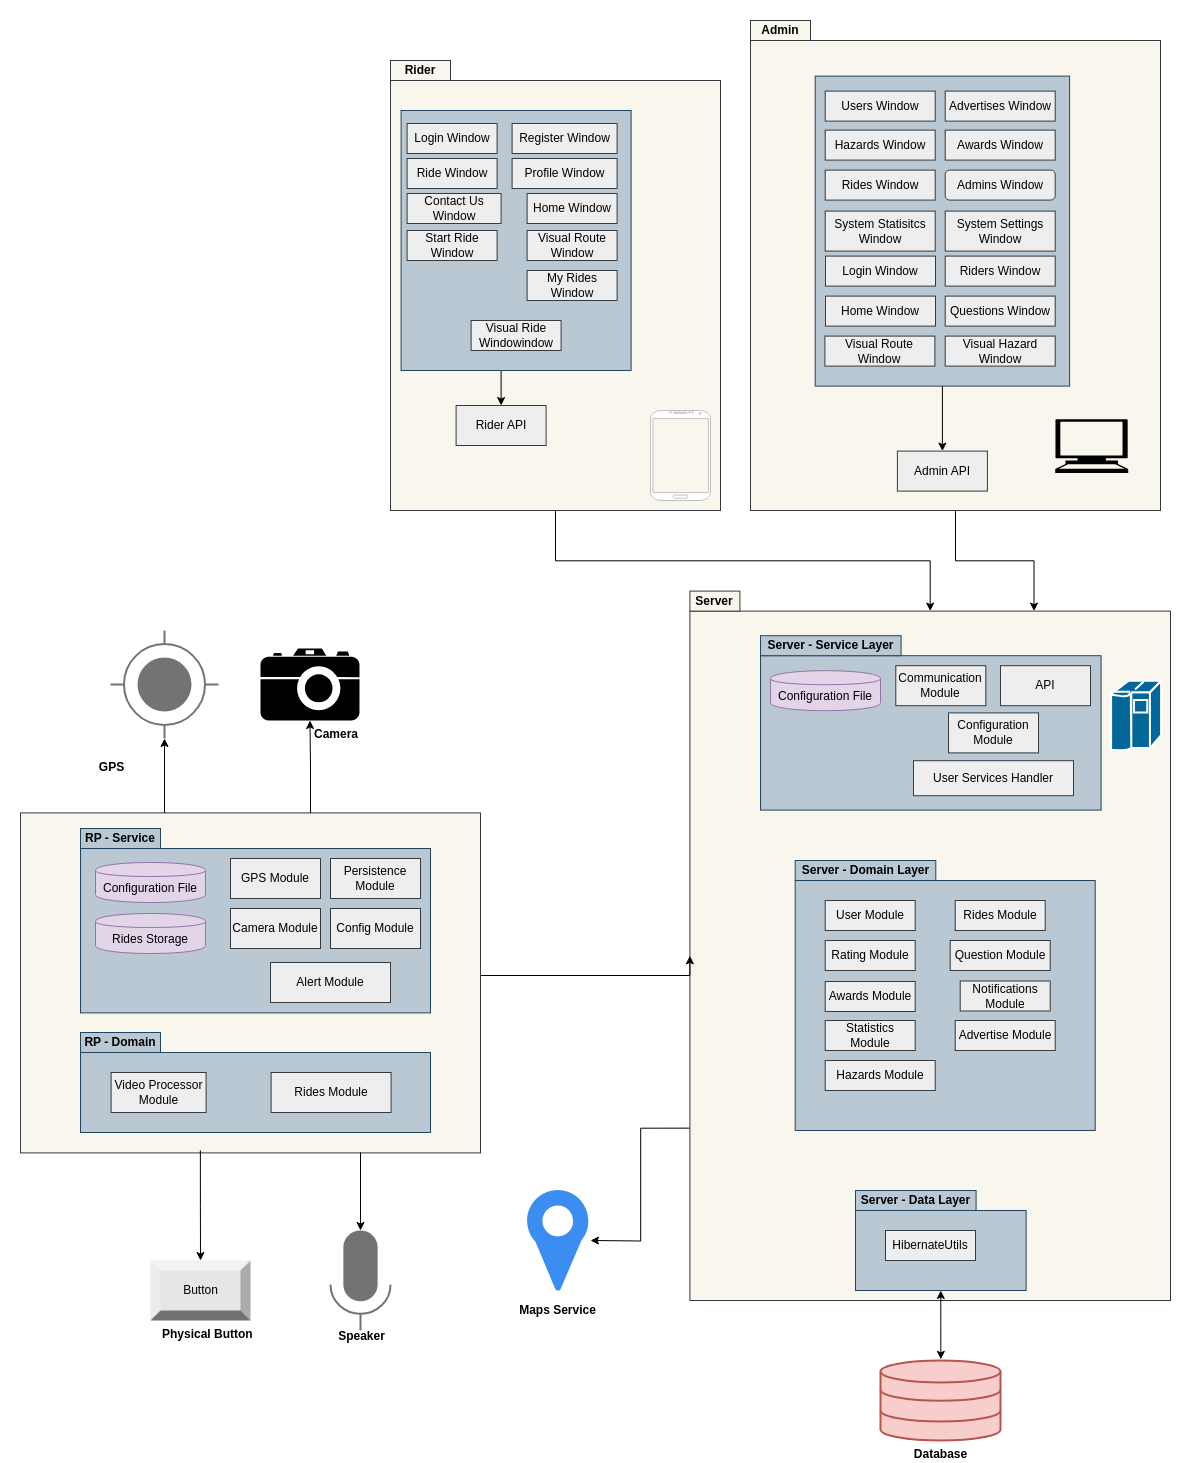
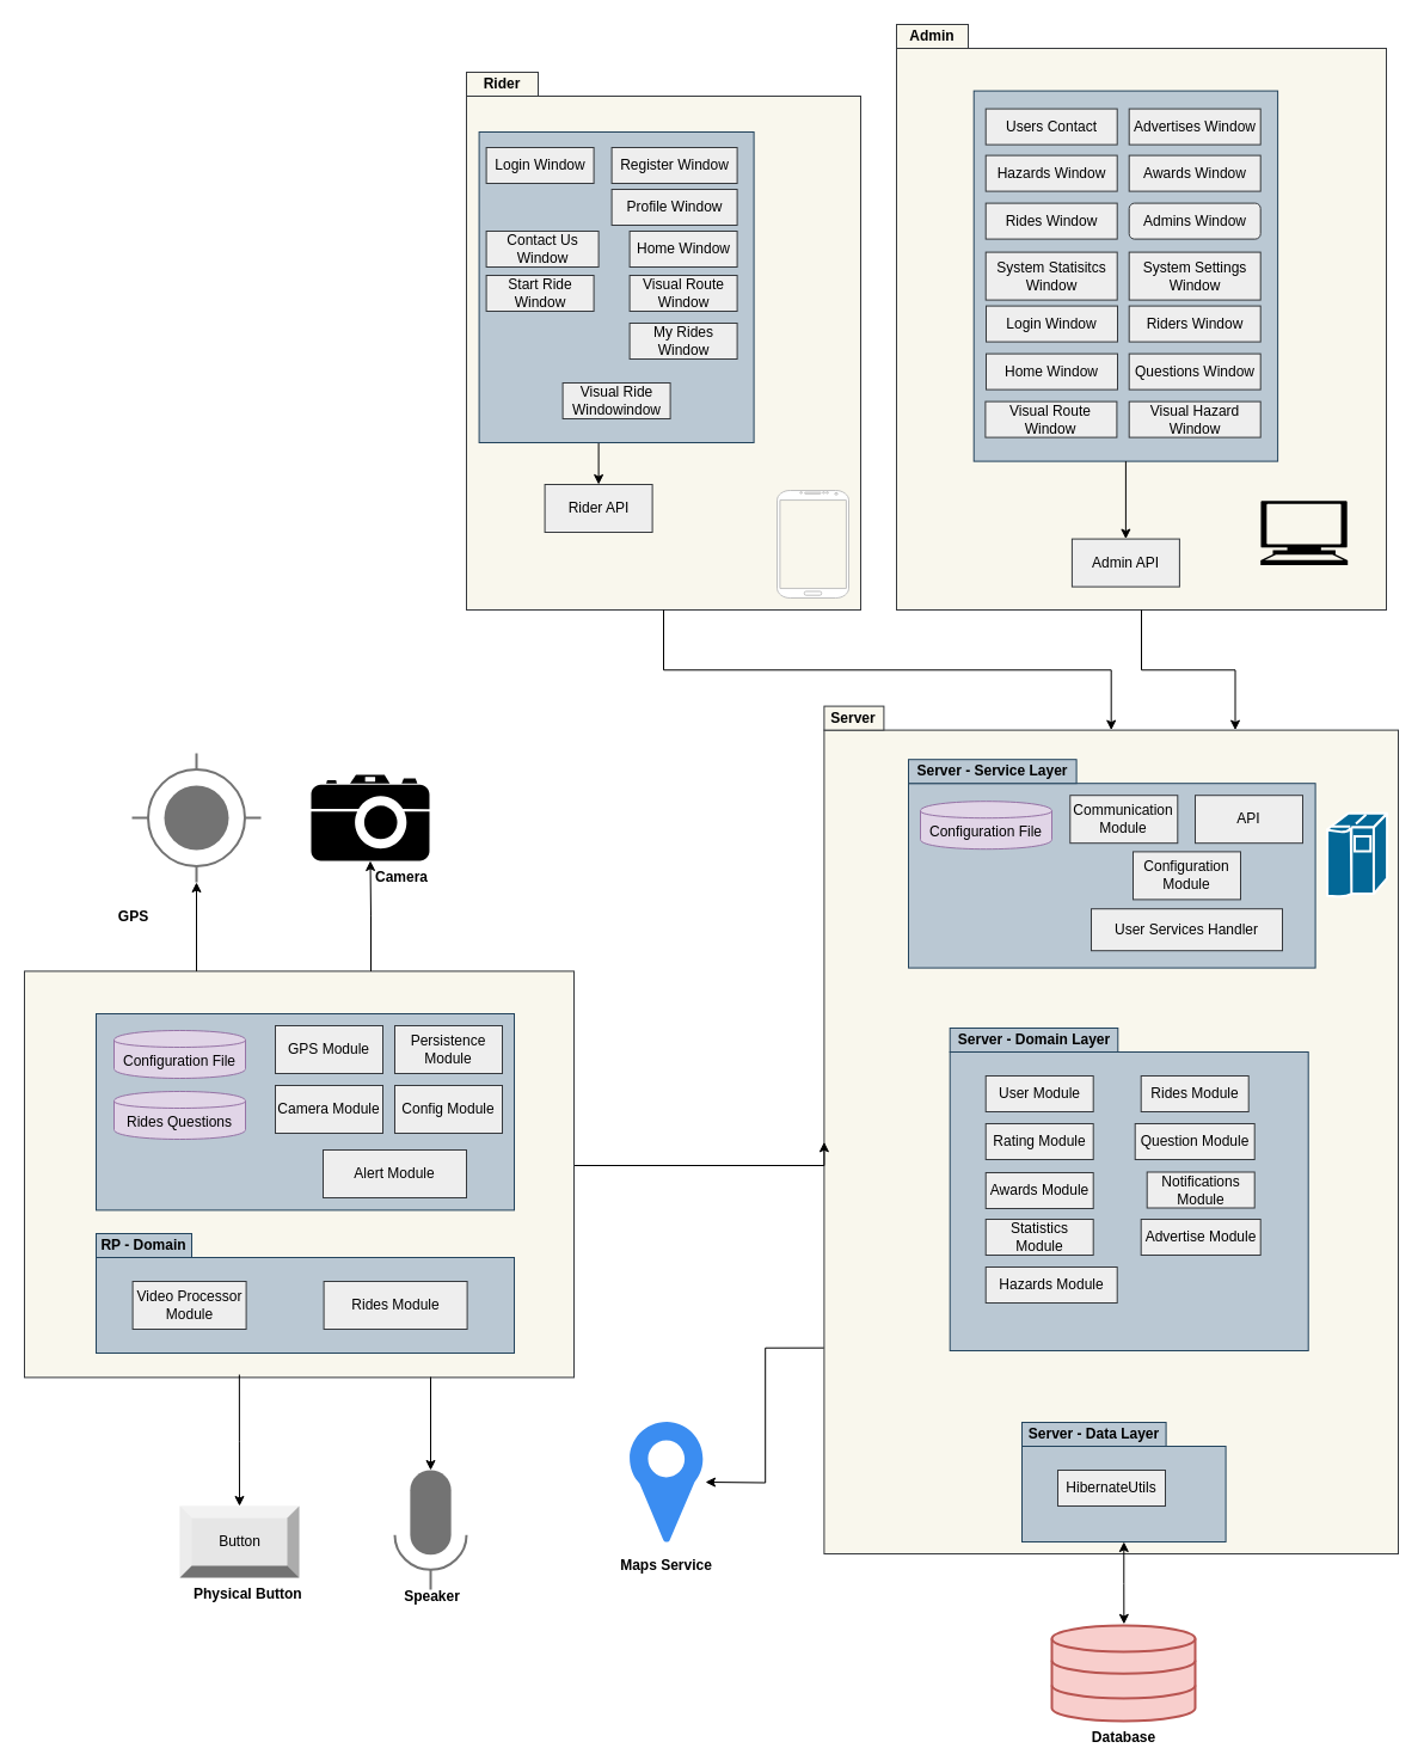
- <mxCell id="76" value="Users Window" style="rounded=0;whiteSpace=wrap;html=1;fillColor=#eeeeee;strokeColor=#36393d;" parent="69" vertex="1"><mxGeometry x="74.7" y="70.6" width="110" height="30" as="geometry" /></mxCell>
+ <mxCell id="76" value="Users Contact" style="rounded=0;whiteSpace=wrap;html=1;fillColor=#eeeeee;strokeColor=#36393d;" parent="69" vertex="1"><mxGeometry x="74.7" y="70.6" width="110" height="30" as="geometry" /></mxCell>
- <mxCell id="37" value="Ride Window" style="rounded=0;whiteSpace=wrap;html=1;fillColor=#eeeeee;strokeColor=#36393d;" parent="1" vertex="1"><mxGeometry x="406.6" y="158" width="90" height="30" as="geometry" /></mxCell>
- <mxCell id="13" value="&lt;b&gt;RP - Service&lt;/b&gt;" style="rounded=0;whiteSpace=wrap;html=1;fillColor=#bac8d3;strokeColor=#23445d;" parent="1" vertex="1"><mxGeometry x="80" y="828" width="80" height="20" as="geometry" /></mxCell>
- <mxCell id="53" value="Rides Storage" style="shape=cylinder;whiteSpace=wrap;html=1;boundedLbl=1;backgroundOutline=1;fillColor=#e1d5e7;strokeColor=#9673a6;" vertex="1" parent="1"><mxGeometry x="95" y="913" width="110" height="40" as="geometry" /></mxCell>
+ <mxCell id="53" value="Rides Questions" style="shape=cylinder;whiteSpace=wrap;html=1;boundedLbl=1;backgroundOutline=1;fillColor=#e1d5e7;strokeColor=#9673a6;" vertex="1" parent="1"><mxGeometry x="95" y="913" width="110" height="40" as="geometry" /></mxCell>
